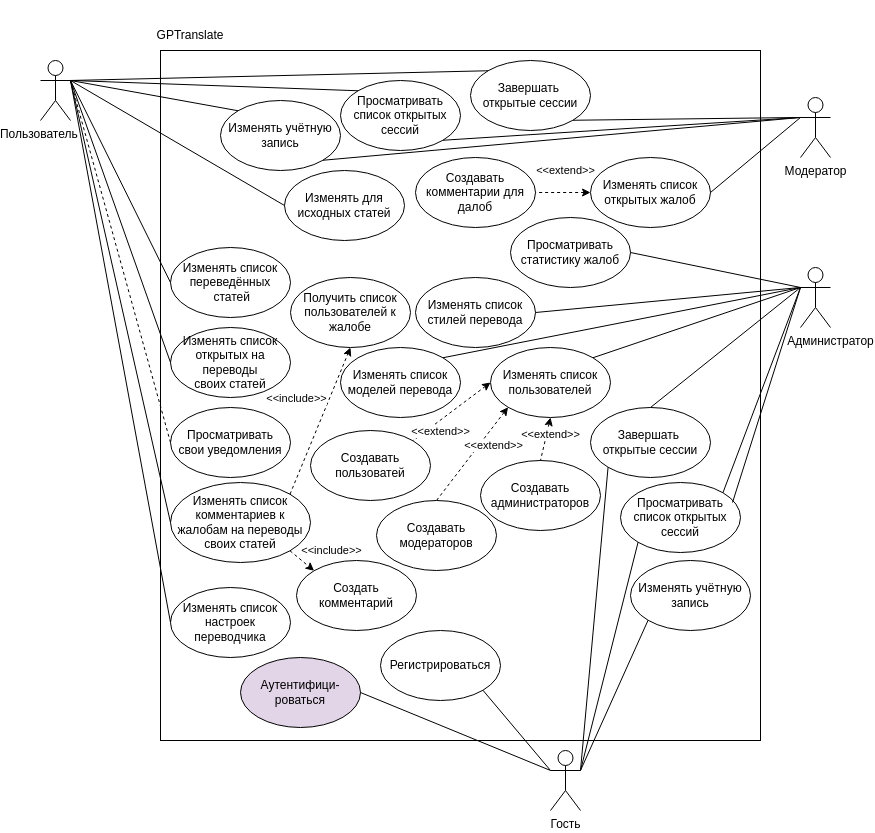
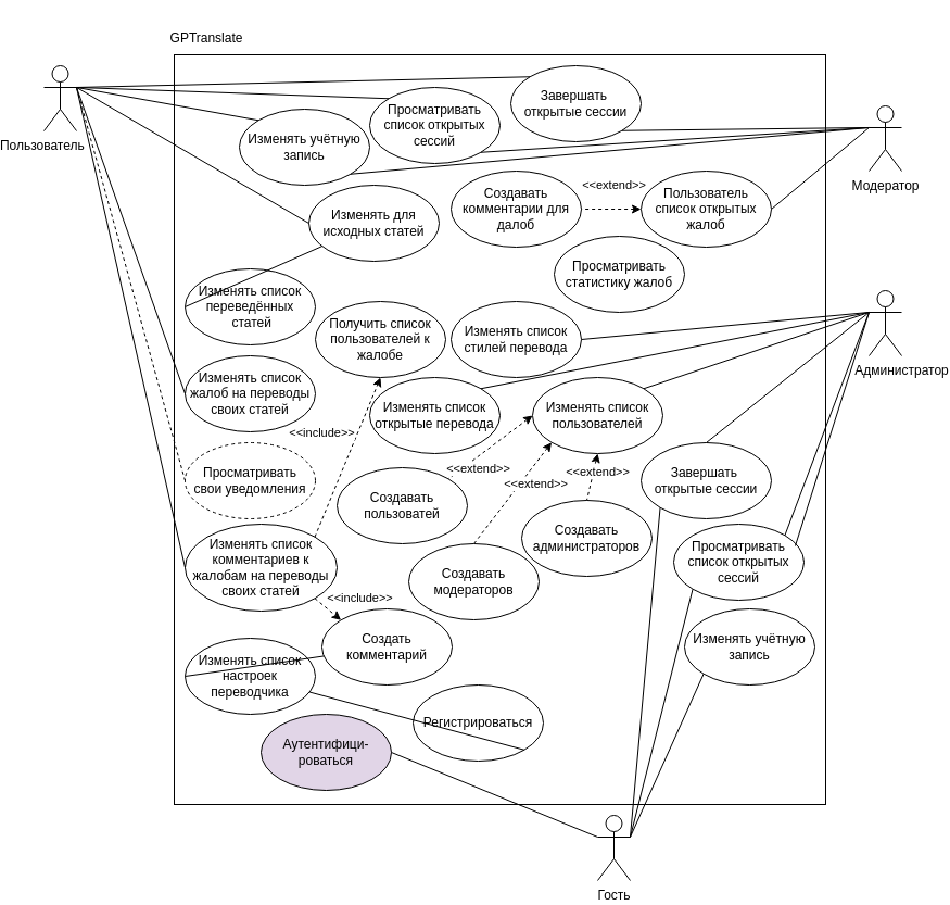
- <mxCell id="40" style="rounded=0;orthogonalLoop=1;jettySize=auto;html=1;exitX=0;exitY=0.5;exitDx=0;exitDy=0;entryX=1;entryY=0.333;entryDx=0;entryDy=0;startArrow=none;startFill=0;endArrow=none;endFill=0;entryPerimeter=0;" parent="1" source="5" target="3" edge="1"><mxGeometry relative="1" as="geometry"><mxPoint x="160" y="202" as="sourcePoint" /><mxPoint x="40" y="337" as="targetPoint" /></mxGeometry></mxCell>
+ <mxCell id="40" style="rounded=0;orthogonalLoop=1;jettySize=auto;html=1;exitX=0;exitY=0.5;exitDx=0;exitDy=0;startArrow=none;startFill=0;endArrow=none;endFill=0;" parent="1" source="5" target="4" edge="1"><mxGeometry relative="1" as="geometry"><mxPoint x="160" y="202" as="sourcePoint" /><mxPoint x="40" y="337" as="targetPoint" /></mxGeometry></mxCell>
- <mxCell id="21" value="Изменять список открытых жалоб" style="ellipse;whiteSpace=wrap;html=1;" parent="1" vertex="1"><mxGeometry x="570" y="157" width="120" height="70" as="geometry" /></mxCell>
+ <mxCell id="21" value="Пользователь список открытых жалоб" style="ellipse;whiteSpace=wrap;html=1;" parent="1" vertex="1"><mxGeometry x="570" y="157" width="120" height="70" as="geometry" /></mxCell>
- <mxCell id="36" style="rounded=0;orthogonalLoop=1;jettySize=auto;html=1;exitX=0;exitY=0.333;exitDx=0;exitDy=0;exitPerimeter=0;entryX=1;entryY=0.5;entryDx=0;entryDy=0;startArrow=none;startFill=0;endArrow=none;endFill=0;" parent="1" source="12" target="16" edge="1"><mxGeometry relative="1" as="geometry"><mxPoint x="160" y="17" as="sourcePoint" /><mxPoint x="170" y="-83" as="targetPoint" /></mxGeometry></mxCell>
- <mxCell id="6" value="Изменять список открытых на переводы&lt;div&gt;своих статей&lt;/div&gt;" style="ellipse;whiteSpace=wrap;html=1;" parent="1" vertex="1"><mxGeometry x="150" y="327" width="120" height="70" as="geometry" /></mxCell>
+ <mxCell id="6" value="Изменять список жалоб на переводы&lt;div&gt;своих статей&lt;/div&gt;" style="ellipse;whiteSpace=wrap;html=1;" parent="1" vertex="1"><mxGeometry x="150" y="327" width="120" height="70" as="geometry" /></mxCell>
- <mxCell id="44" style="rounded=0;orthogonalLoop=1;jettySize=auto;html=1;exitX=0;exitY=0.5;exitDx=0;exitDy=0;entryX=1;entryY=0.333;entryDx=0;entryDy=0;startArrow=none;startFill=0;endArrow=none;endFill=0;entryPerimeter=0;" parent="1" source="11" target="3" edge="1"><mxGeometry relative="1" as="geometry"><mxPoint x="160" y="532" as="sourcePoint" /><mxPoint x="40" y="337" as="targetPoint" /></mxGeometry></mxCell>
+ <mxCell id="44" style="rounded=0;orthogonalLoop=1;jettySize=auto;html=1;exitX=0;exitY=0.5;exitDx=0;exitDy=0;startArrow=none;startFill=0;endArrow=none;endFill=0;" parent="1" source="11" target="10" edge="1"><mxGeometry relative="1" as="geometry"><mxPoint x="160" y="532" as="sourcePoint" /><mxPoint x="40" y="337" as="targetPoint" /></mxGeometry></mxCell>
- <mxCell id="14" value="Изменять список моделей перевода" style="ellipse;whiteSpace=wrap;html=1;" parent="1" vertex="1"><mxGeometry x="320" y="347" width="120" height="70" as="geometry" /></mxCell>
+ <mxCell id="14" value="Изменять список открытые перевода" style="ellipse;whiteSpace=wrap;html=1;" parent="1" vertex="1"><mxGeometry x="320" y="347" width="120" height="70" as="geometry" /></mxCell>
- <mxCell id="7" value="Просматривать&lt;div&gt;свои уведомления&lt;/div&gt;" style="ellipse;whiteSpace=wrap;html=1;" parent="1" vertex="1"><mxGeometry x="150" y="407" width="120" height="70" as="geometry" /></mxCell>
+ <mxCell id="7" value="Просматривать&lt;div&gt;свои уведомления&lt;/div&gt;" style="ellipse;whiteSpace=wrap;html=1;dashed=1;" parent="1" vertex="1"><mxGeometry x="150" y="407" width="120" height="70" as="geometry" /></mxCell>
- <mxCell id="49" style="rounded=0;orthogonalLoop=1;jettySize=auto;html=1;exitX=1;exitY=1;exitDx=0;exitDy=0;entryX=0;entryY=0.333;entryDx=0;entryDy=0;startArrow=none;startFill=0;endArrow=none;endFill=0;entryPerimeter=0;" parent="1" source="27" target="26" edge="1"><mxGeometry relative="1" as="geometry"><mxPoint x="598" y="697" as="sourcePoint" /><mxPoint x="525" y="767" as="targetPoint" /></mxGeometry></mxCell>
+ <mxCell id="49" style="rounded=0;orthogonalLoop=1;jettySize=auto;html=1;exitX=1;exitY=1;exitDx=0;exitDy=0;startArrow=none;startFill=0;endArrow=none;endFill=0;" parent="1" source="27" target="11" edge="1"><mxGeometry relative="1" as="geometry"><mxPoint x="598" y="697" as="sourcePoint" /><mxPoint x="525" y="767" as="targetPoint" /></mxGeometry></mxCell>
